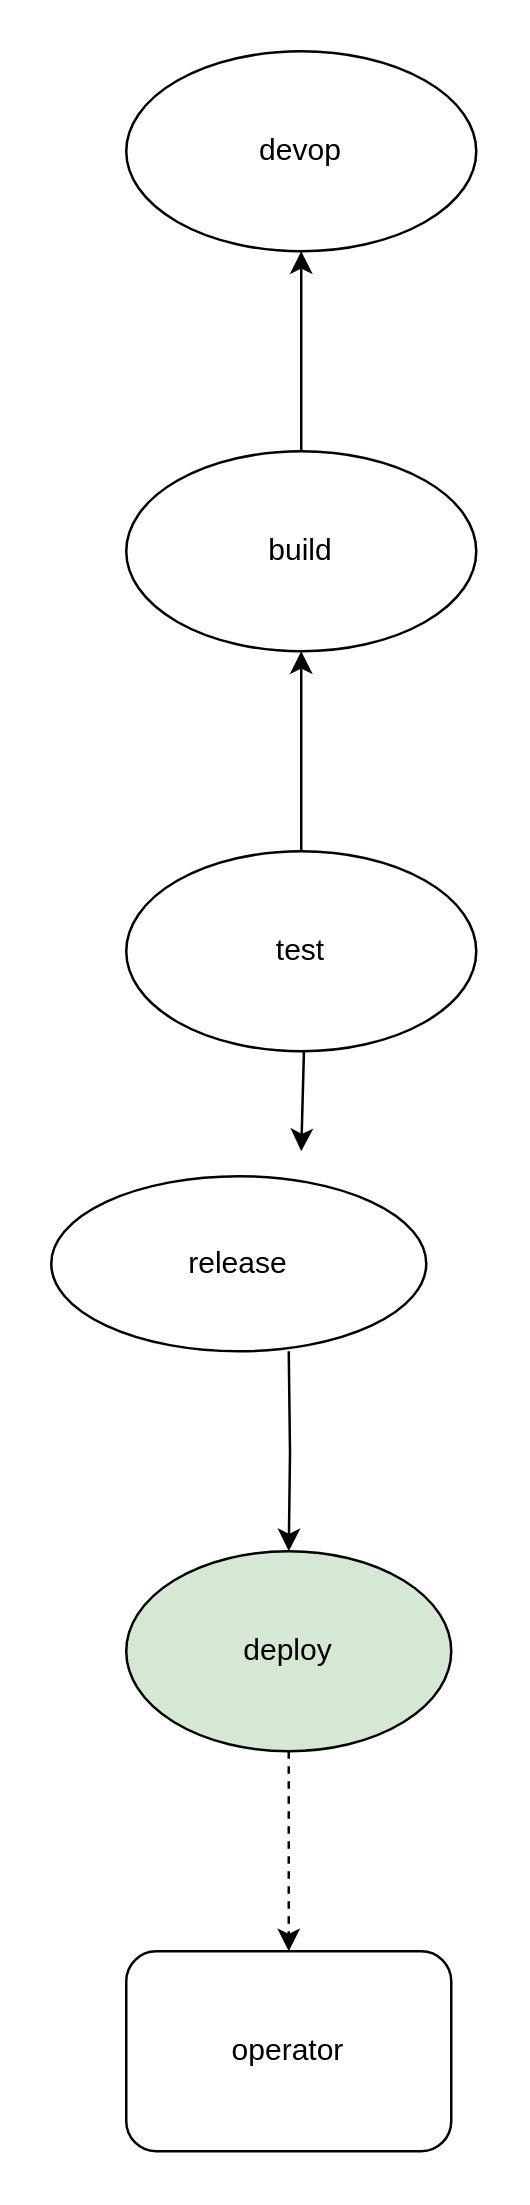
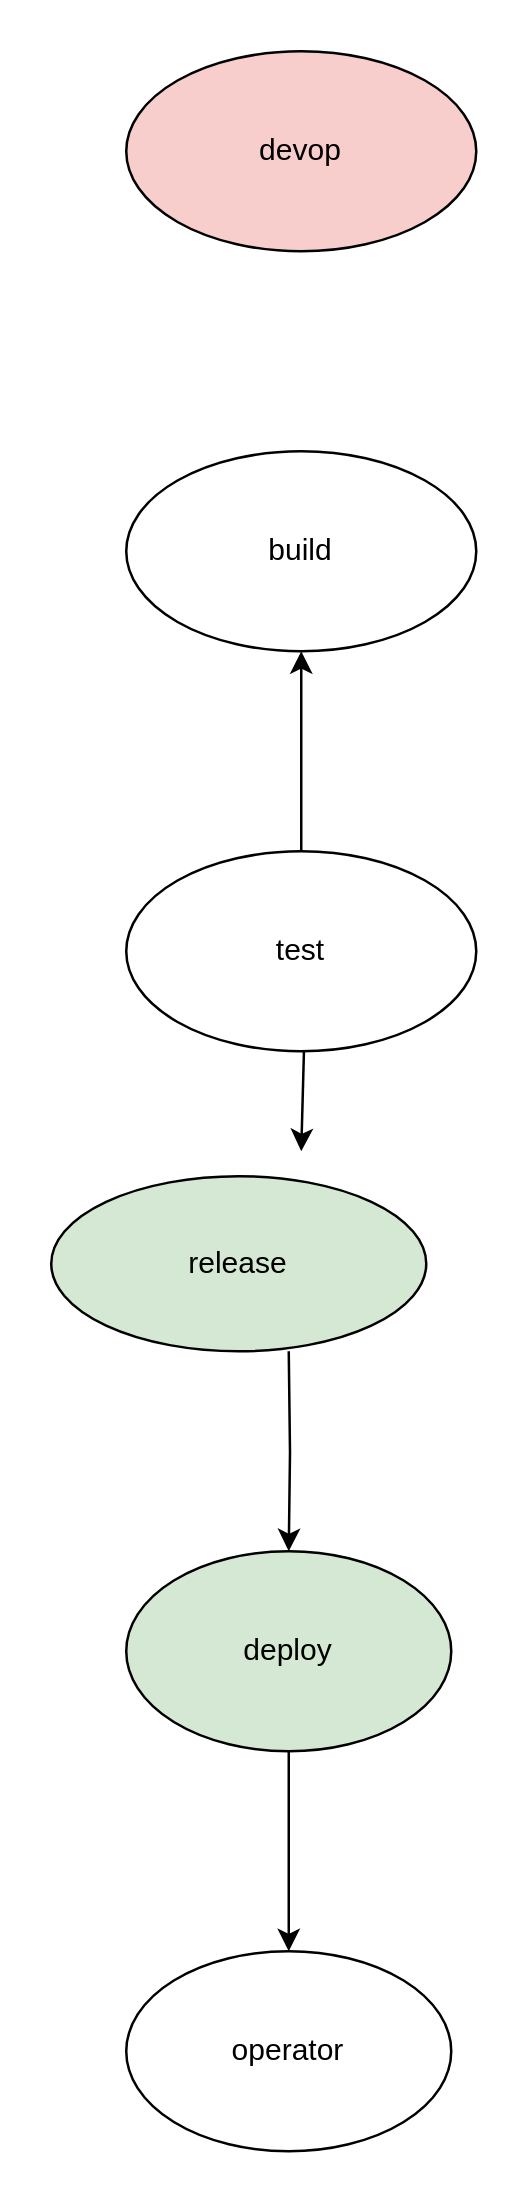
- <mxCell id="12" value="devop" style="ellipse;whiteSpace=wrap;html=1;" parent="1" vertex="1"><mxGeometry x="50" y="20" width="140" height="80" as="geometry" /></mxCell>
+ <mxCell id="12" value="devop" style="ellipse;whiteSpace=wrap;html=1;fillColor=#f8cecc;" parent="1" vertex="1"><mxGeometry x="50" y="20" width="140" height="80" as="geometry" /></mxCell>
- <mxCell id="10" value="" style="edgeStyle=orthogonalEdgeStyle;rounded=0;orthogonalLoop=1;jettySize=auto;html=1;" parent="1" source="11" target="12" edge="1"><mxGeometry relative="1" as="geometry" /></mxCell>
- <mxCell id="13" value="release" style="ellipse;whiteSpace=wrap;html=1;" parent="1" vertex="1"><mxGeometry x="20" y="470" width="150" height="70" as="geometry" /></mxCell>
+ <mxCell id="13" value="release" style="ellipse;whiteSpace=wrap;html=1;fillColor=#d5e8d4;" parent="1" vertex="1"><mxGeometry x="20" y="470" width="150" height="70" as="geometry" /></mxCell>
- <mxCell id="5" value="" style="edgeStyle=orthogonalEdgeStyle;rounded=0;orthogonalLoop=1;jettySize=auto;html=1;dashed=1;" parent="1" source="6" target="7" edge="1"><mxGeometry relative="1" as="geometry" /></mxCell>
+ <mxCell id="5" value="" style="edgeStyle=orthogonalEdgeStyle;rounded=0;orthogonalLoop=1;jettySize=auto;html=1;" parent="1" source="6" target="7" edge="1"><mxGeometry relative="1" as="geometry" /></mxCell>
- <mxCell id="7" value="operator" style="whiteSpace=wrap;html=1;rounded=1;" parent="1" vertex="1"><mxGeometry x="50" y="780" width="130" height="80" as="geometry" /></mxCell>
+ <mxCell id="7" value="operator" style="ellipse;whiteSpace=wrap;html=1;" parent="1" vertex="1"><mxGeometry x="50" y="780" width="130" height="80" as="geometry" /></mxCell>
